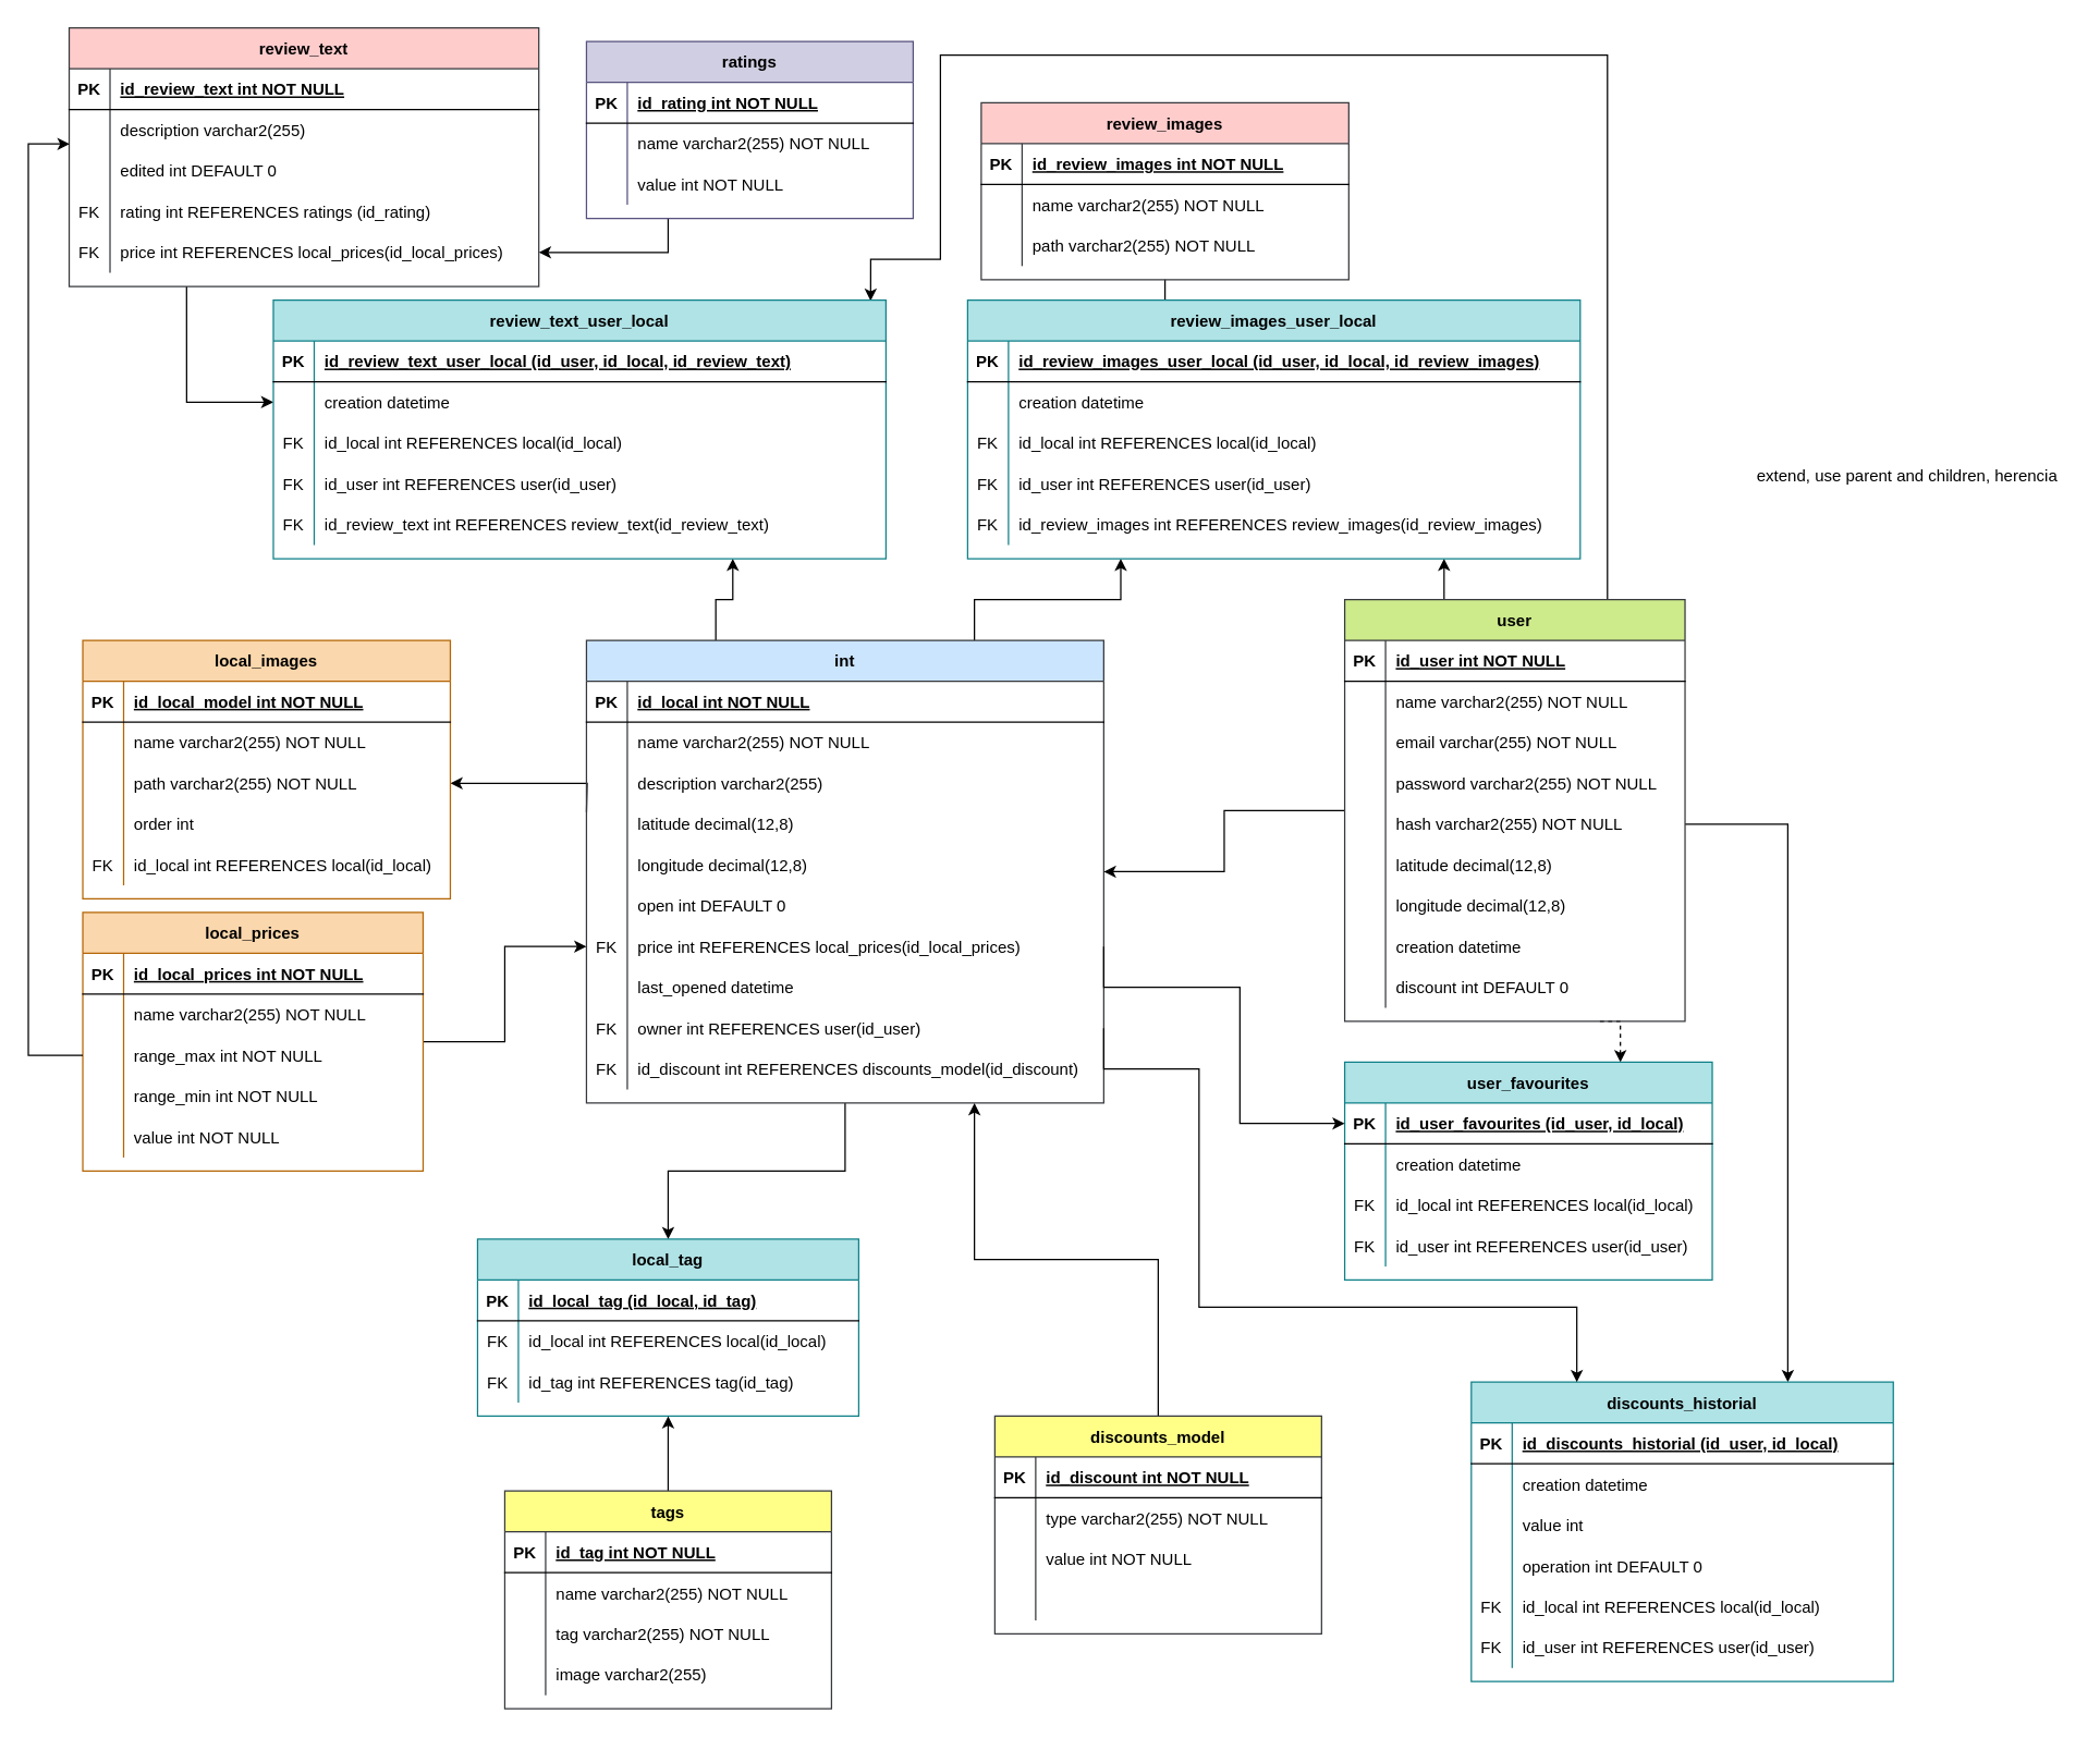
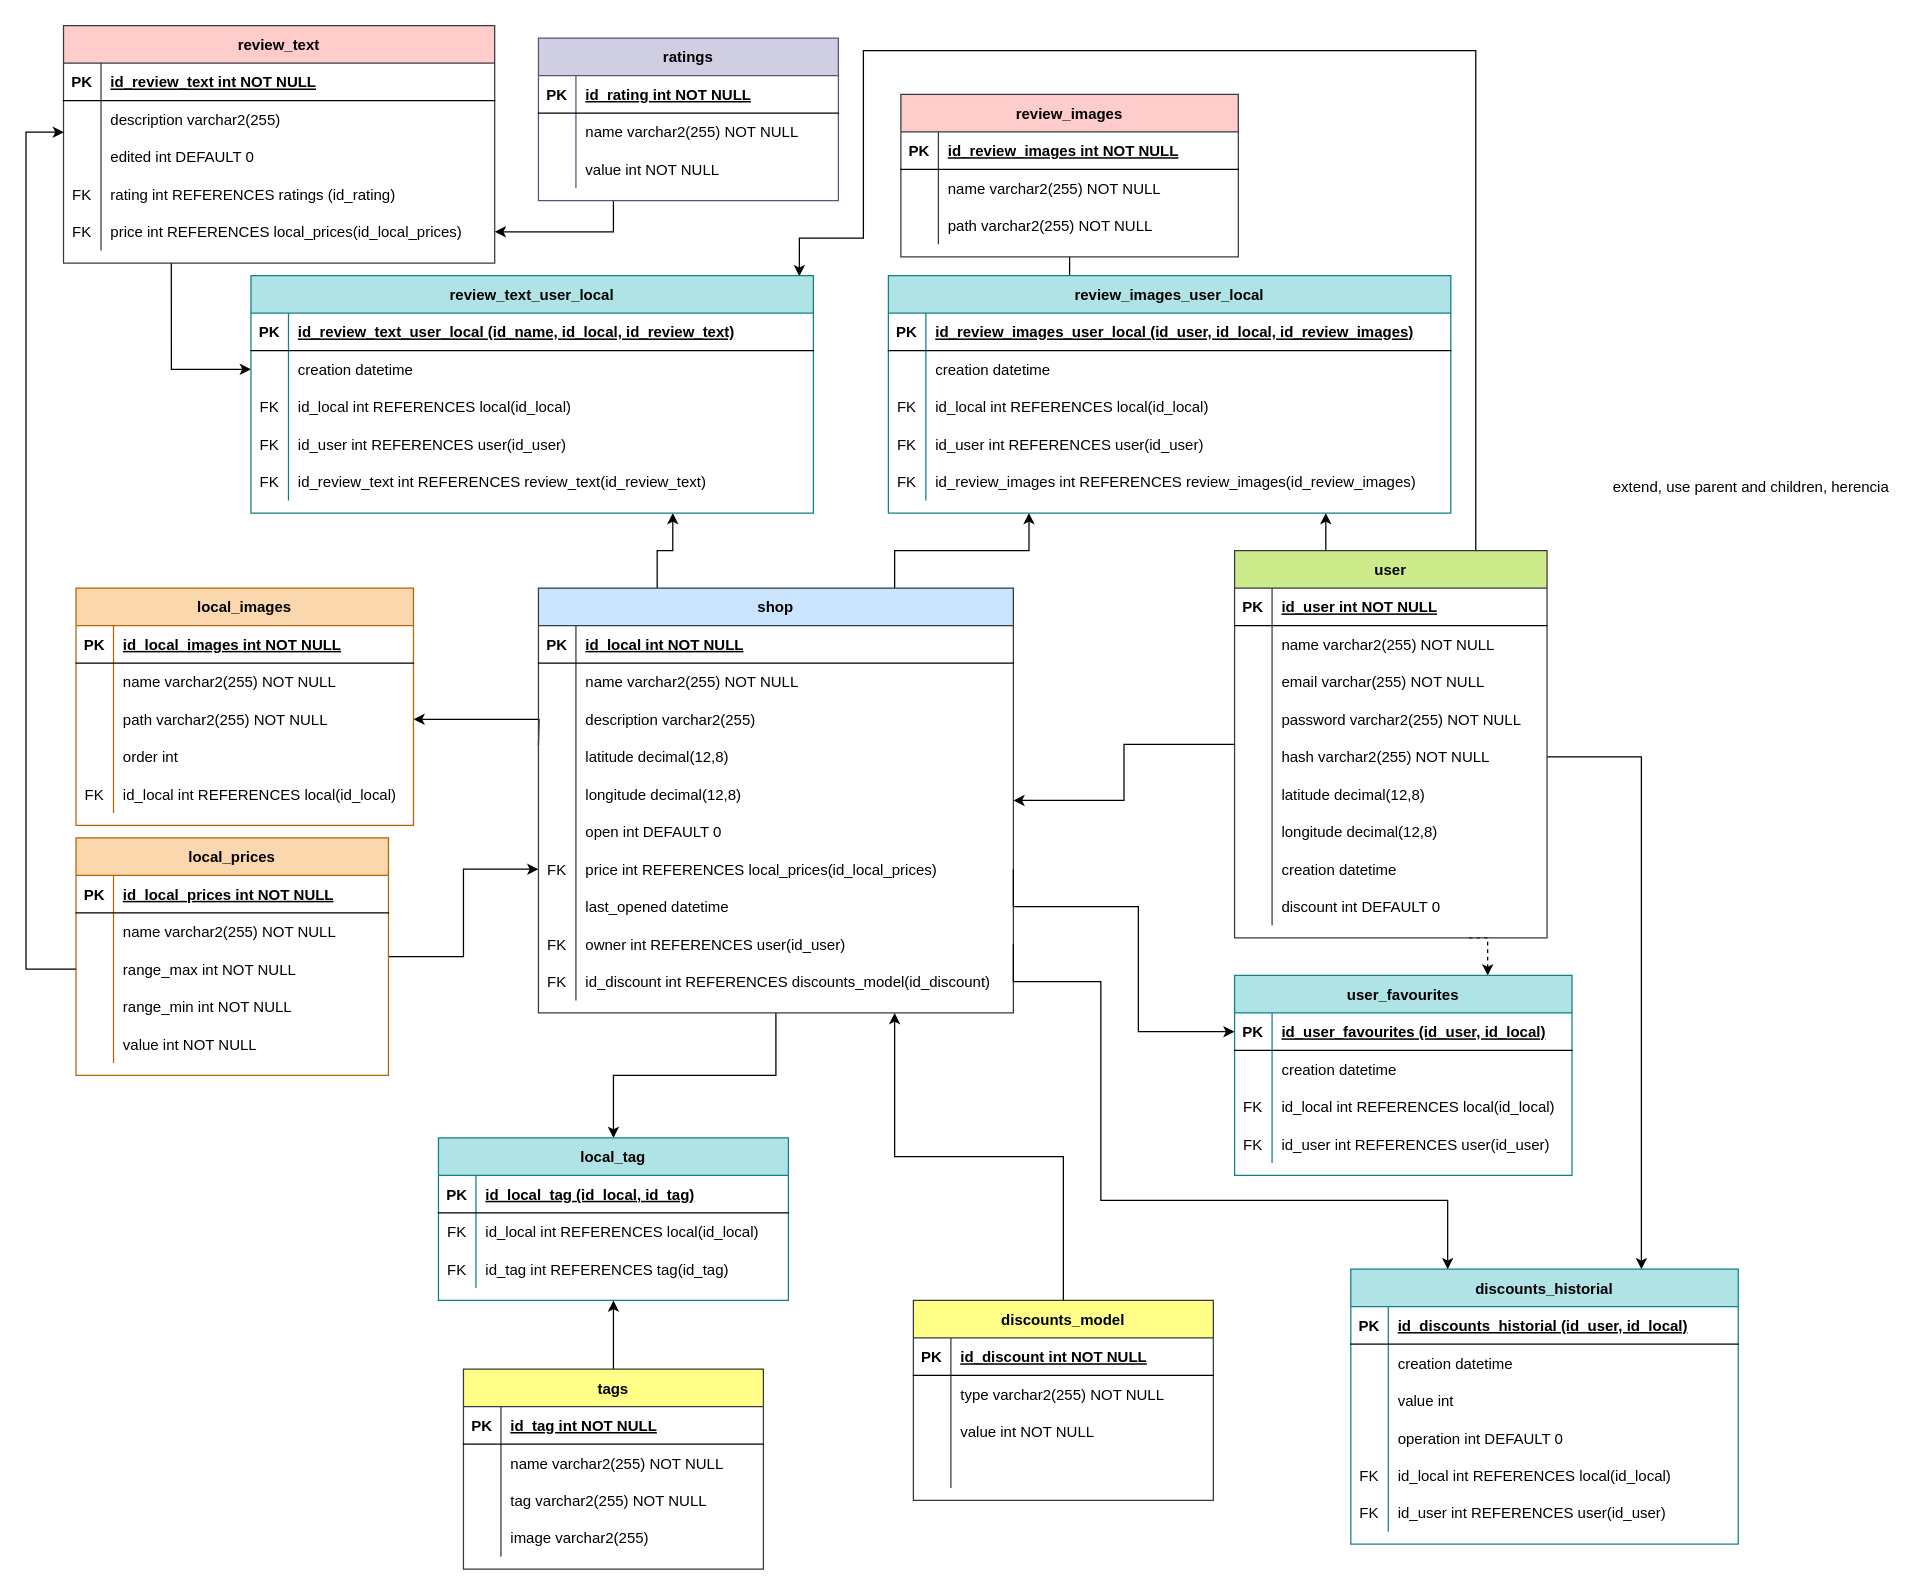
- <mxCell id="189" value="id_review_text_user_local (id_user, id_local, id_review_text)" style="shape=partialRectangle;overflow=hidden;connectable=0;fillColor=none;align=left;top=0;left=0;bottom=0;right=0;spacingLeft=6;fontStyle=5;" vertex="1" parent="187"><mxGeometry x="30" width="420" height="30" as="geometry"><mxRectangle width="420" height="30" as="alternateBounds" /></mxGeometry></mxCell>
+ <mxCell id="189" value="id_review_text_user_local (id_name, id_local, id_review_text)" style="shape=partialRectangle;overflow=hidden;connectable=0;fillColor=none;align=left;top=0;left=0;bottom=0;right=0;spacingLeft=6;fontStyle=5;" vertex="1" parent="187"><mxGeometry x="30" width="420" height="30" as="geometry"><mxRectangle width="420" height="30" as="alternateBounds" /></mxGeometry></mxCell>
- <mxCell id="141" value="extend, use parent and children, herencia" style="text;html=1;align=center;verticalAlign=middle;resizable=0;points=[];autosize=1;strokeColor=none;fillColor=none;" vertex="1" parent="1"><mxGeometry x="1280" y="340" width="240" height="20" as="geometry" /></mxCell>
+ <mxCell id="141" value="extend, use parent and children, herencia" style="text;html=1;align=center;verticalAlign=middle;resizable=0;points=[];autosize=1;strokeColor=none;fillColor=none;" vertex="1" parent="1"><mxGeometry x="1280" y="380" width="240" height="20" as="geometry" /></mxCell>
- <mxCell id="6" value="int" style="shape=table;startSize=30;container=1;collapsible=1;childLayout=tableLayout;fixedRows=1;rowLines=0;fontStyle=1;align=center;resizeLast=1;fillColor=#cce5ff;strokeColor=#36393d;" vertex="1" parent="1"><mxGeometry x="430" y="470" width="380" height="340" as="geometry" /></mxCell>
+ <mxCell id="6" value="shop" style="shape=table;startSize=30;container=1;collapsible=1;childLayout=tableLayout;fixedRows=1;rowLines=0;fontStyle=1;align=center;resizeLast=1;fillColor=#cce5ff;strokeColor=#36393d;" vertex="1" parent="1"><mxGeometry x="430" y="470" width="380" height="340" as="geometry" /></mxCell>
- <mxCell id="128" value="id_local_model int NOT NULL" style="shape=partialRectangle;overflow=hidden;connectable=0;fillColor=none;align=left;top=0;left=0;bottom=0;right=0;spacingLeft=6;fontStyle=5;" vertex="1" parent="126"><mxGeometry x="30" width="240" height="30" as="geometry"><mxRectangle width="240" height="30" as="alternateBounds" /></mxGeometry></mxCell>
+ <mxCell id="128" value="id_local_images int NOT NULL" style="shape=partialRectangle;overflow=hidden;connectable=0;fillColor=none;align=left;top=0;left=0;bottom=0;right=0;spacingLeft=6;fontStyle=5;" vertex="1" parent="126"><mxGeometry x="30" width="240" height="30" as="geometry"><mxRectangle width="240" height="30" as="alternateBounds" /></mxGeometry></mxCell>
